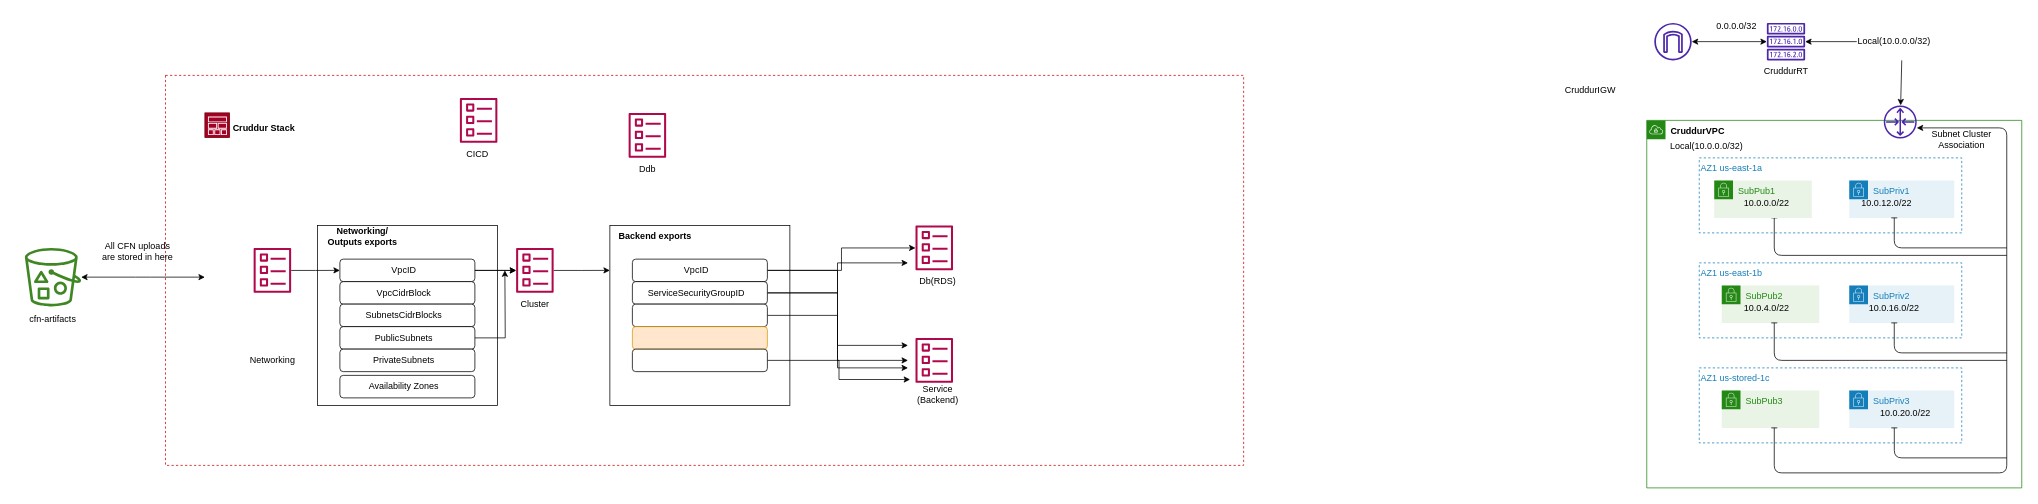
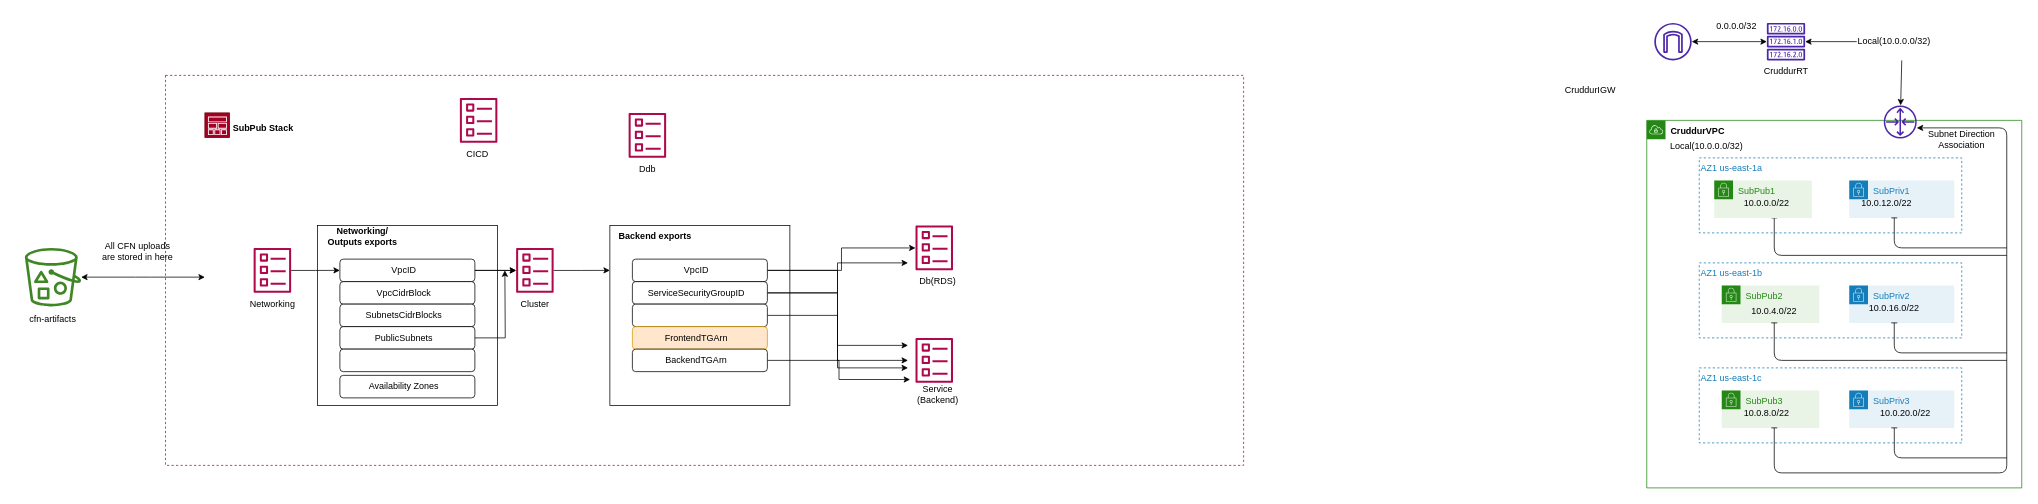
- <mxCell id="71" value="&lt;font style=&quot;font-size: 12px;&quot;&gt;&lt;b style=&quot;&quot;&gt;Cruddur Stack&lt;/b&gt;&lt;/font&gt;" style="text;strokeColor=none;align=left;fillColor=none;html=1;verticalAlign=middle;whiteSpace=wrap;rounded=0;" vertex="1" parent="1"><mxGeometry x="307.5" y="154.875" width="87.5" height="29.25" as="geometry" /></mxCell>
+ <mxCell id="71" value="&lt;font style=&quot;font-size: 12px;&quot;&gt;&lt;b style=&quot;&quot;&gt;SubPub Stack&lt;/b&gt;&lt;/font&gt;" style="text;strokeColor=none;align=left;fillColor=none;html=1;verticalAlign=middle;whiteSpace=wrap;rounded=0;" vertex="1" parent="1"><mxGeometry x="307.5" y="154.875" width="87.5" height="29.25" as="geometry" /></mxCell>
- <mxCell id="32" value="Subnet Cluster Association" style="text;strokeColor=none;align=center;fillColor=none;html=1;verticalAlign=middle;whiteSpace=wrap;rounded=0;" vertex="1" parent="4"><mxGeometry x="370" y="10" width="100" height="30" as="geometry" /></mxCell>
+ <mxCell id="32" value="Subnet Direction Association" style="text;strokeColor=none;align=center;fillColor=none;html=1;verticalAlign=middle;whiteSpace=wrap;rounded=0;" vertex="1" parent="4"><mxGeometry x="370" y="10" width="100" height="30" as="geometry" /></mxCell>
- <mxCell id="11" value="10.0.4.0/22" style="text;strokeColor=none;align=center;fillColor=none;html=1;verticalAlign=middle;whiteSpace=wrap;rounded=0;" vertex="1" parent="4"><mxGeometry x="120" y="240" width="80" height="20" as="geometry" /></mxCell>
+ <mxCell id="11" value="10.0.4.0/22" style="text;strokeColor=none;align=center;fillColor=none;html=1;verticalAlign=middle;whiteSpace=wrap;rounded=0;" vertex="1" parent="4"><mxGeometry x="130" y="245" width="80" height="20" as="geometry" /></mxCell>
+ <mxCell id="91" value="FrontendTGArn" style="text;strokeColor=none;align=center;fillColor=none;html=1;verticalAlign=middle;whiteSpace=wrap;rounded=0;" vertex="1" parent="1"><mxGeometry x="877.5" y="435" width="100" height="30" as="geometry" /></mxCell>
- <mxCell id="51" value="Networking" style="text;strokeColor=none;align=center;fillColor=none;html=1;verticalAlign=middle;whiteSpace=wrap;rounded=0;" vertex="1" parent="1"><mxGeometry x="312.5" y="465" width="100" height="30" as="geometry" /></mxCell>
+ <mxCell id="51" value="Networking" style="text;strokeColor=none;align=center;fillColor=none;html=1;verticalAlign=middle;whiteSpace=wrap;rounded=0;" vertex="1" parent="1"><mxGeometry x="312.5" y="390" width="100" height="30" as="geometry" /></mxCell>
- <mxCell id="63" value="PrivateSubnets" style="text;strokeColor=none;align=center;fillColor=none;html=1;verticalAlign=middle;whiteSpace=wrap;rounded=0;" vertex="1" parent="1"><mxGeometry x="487.5" y="465" width="100" height="30" as="geometry" /></mxCell>
+ <mxCell id="94" value="BackendTGArn" style="text;strokeColor=none;align=center;fillColor=none;html=1;verticalAlign=middle;whiteSpace=wrap;rounded=0;" vertex="1" parent="1"><mxGeometry x="877.5" y="465" width="100" height="30" as="geometry" /></mxCell>
- <mxCell id="12" value="AZ1 us-stored-1c" style="fillColor=none;strokeColor=#147EBA;dashed=1;verticalAlign=top;fontStyle=0;fontColor=#147EBA;whiteSpace=wrap;html=1;align=left;rounded=0;" vertex="1" parent="4"><mxGeometry x="70" y="330" width="350" height="100" as="geometry" /></mxCell>
+ <mxCell id="12" value="AZ1 us-east-1c" style="fillColor=none;strokeColor=#147EBA;dashed=1;verticalAlign=top;fontStyle=0;fontColor=#147EBA;whiteSpace=wrap;html=1;align=left;rounded=0;" vertex="1" parent="4"><mxGeometry x="70" y="330" width="350" height="100" as="geometry" /></mxCell>
+ <mxCell id="18" value="10.0.8.0/22" style="text;strokeColor=none;align=center;fillColor=none;html=1;verticalAlign=middle;whiteSpace=wrap;rounded=0;" vertex="1" parent="4"><mxGeometry x="120" y="380" width="80" height="20" as="geometry" /></mxCell>
